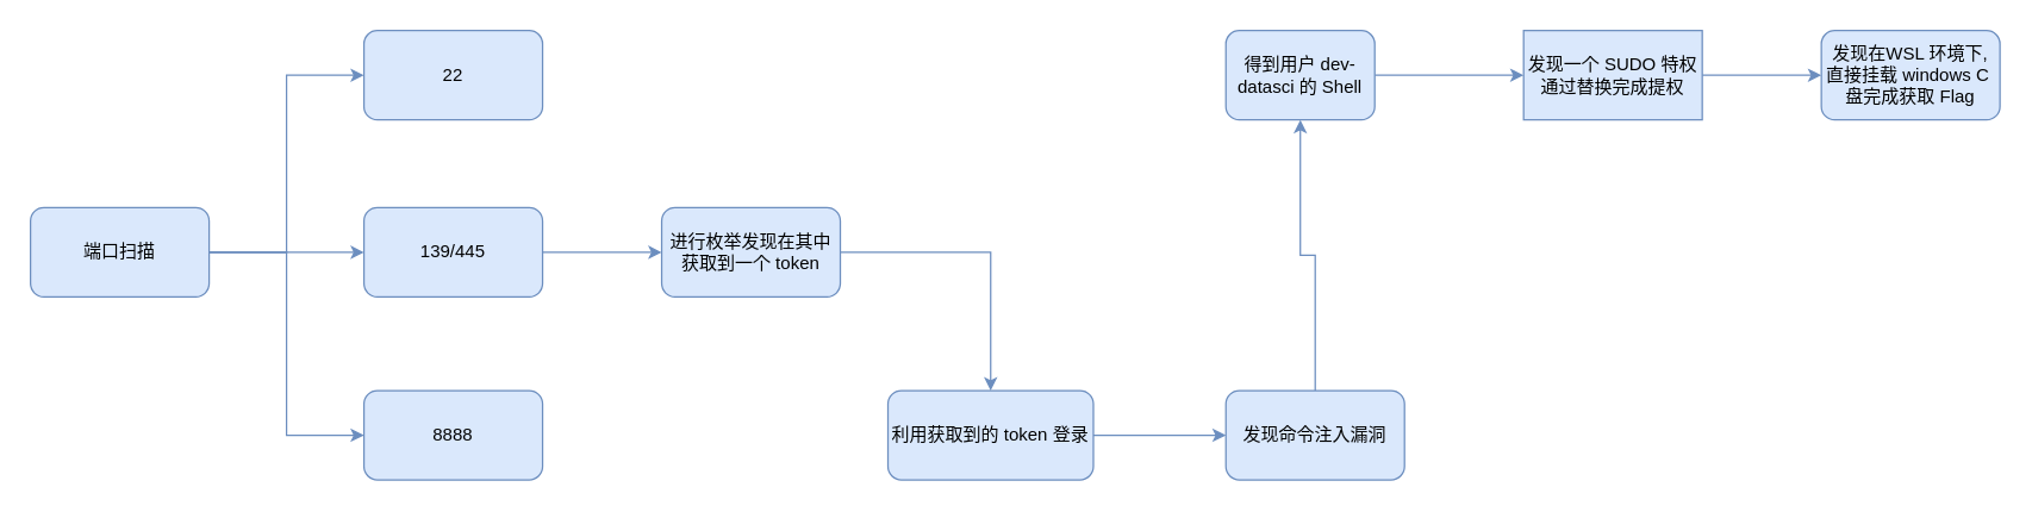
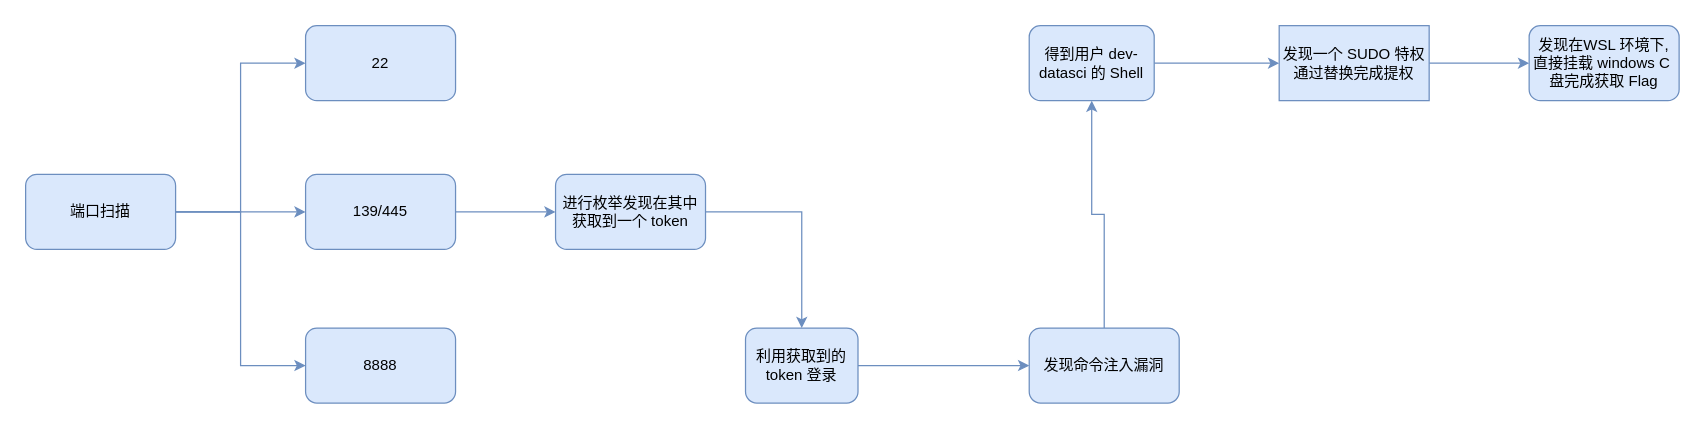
- <mxCell id="13" value="利用获取到的 token 登录" style="whiteSpace=wrap;html=1;rounded=1;fillColor=#dae8fc;strokeColor=#6c8ebf;" vertex="1" parent="1"><mxGeometry x="596" y="262" width="138" height="60" as="geometry" /></mxCell>
+ <mxCell id="13" value="利用获取到的 token 登录" style="whiteSpace=wrap;html=1;rounded=1;fillColor=#dae8fc;strokeColor=#6c8ebf;" vertex="1" parent="1"><mxGeometry x="596" y="262" width="90" height="60" as="geometry" /></mxCell>
